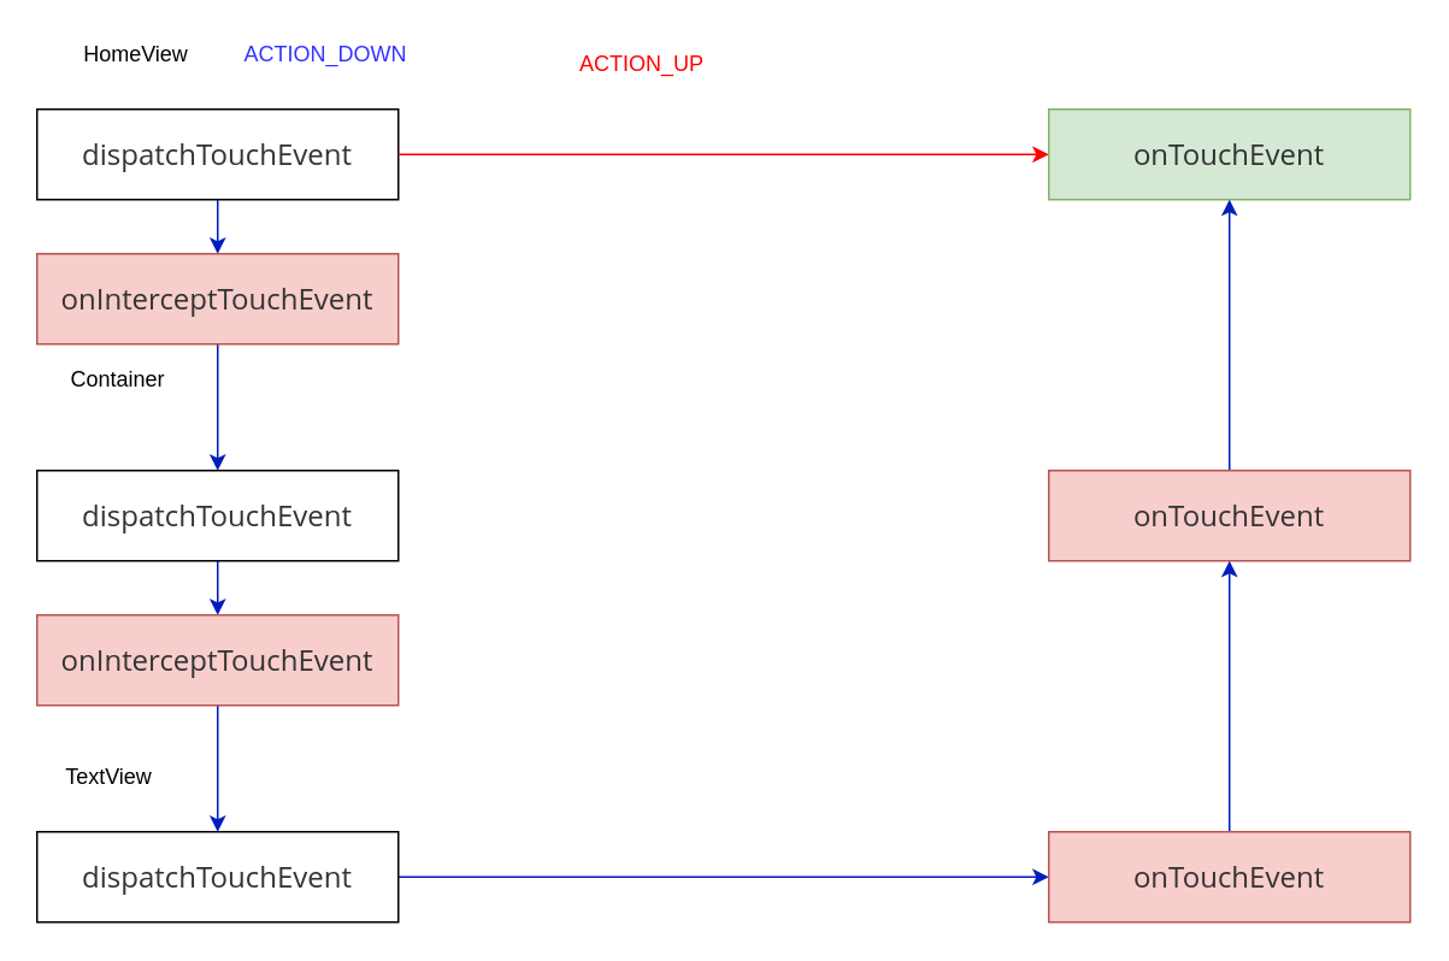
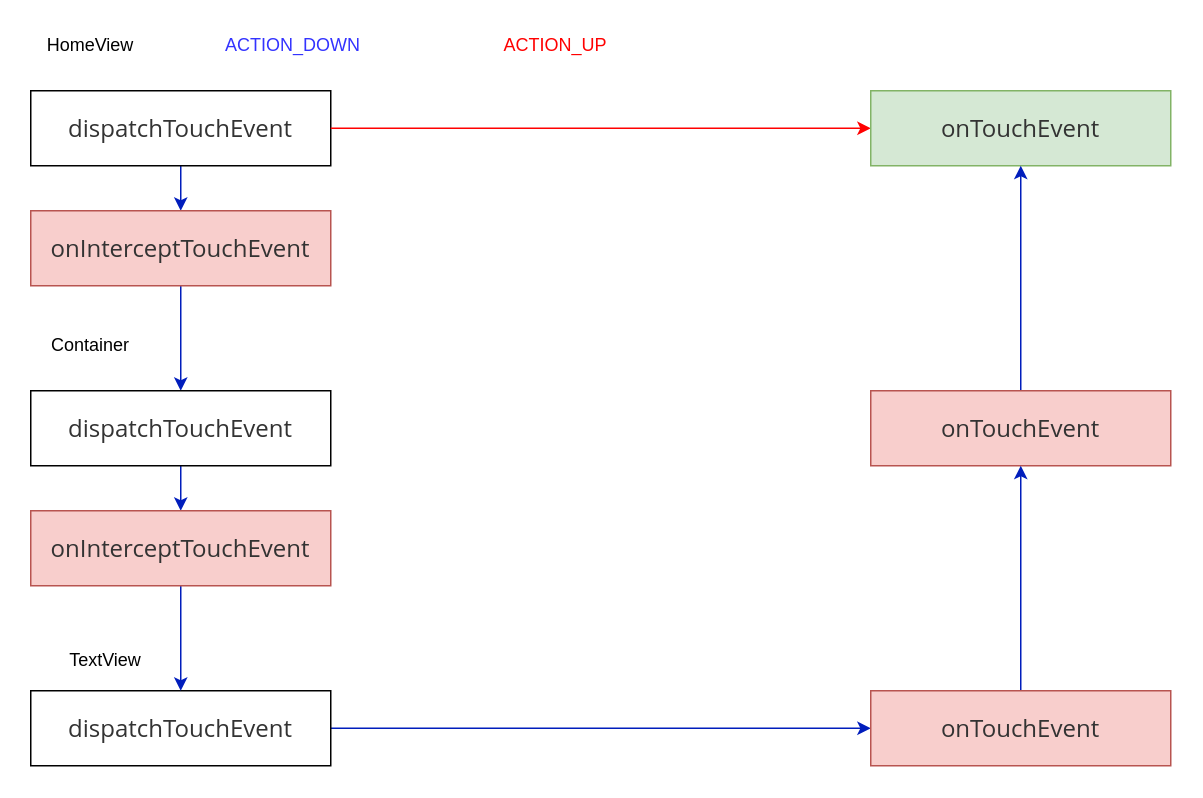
- <mxCell id="16" value="HomeView" style="text;html=1;strokeColor=none;fillColor=none;align=center;verticalAlign=middle;whiteSpace=wrap;rounded=0;" parent="1" vertex="1"><mxGeometry x="35" y="20" width="80" height="20" as="geometry" /></mxCell>
+ <mxCell id="16" value="HomeView" style="text;html=1;strokeColor=none;fillColor=none;align=center;verticalAlign=middle;whiteSpace=wrap;rounded=0;" parent="1" vertex="1"><mxGeometry x="20" y="20" width="80" height="20" as="geometry" /></mxCell>
- <mxCell id="19" value="ACTION_DOWN" style="text;html=1;strokeColor=none;fillColor=none;align=center;verticalAlign=middle;whiteSpace=wrap;rounded=0;fontColor=#3333FF;" parent="1" vertex="1"><mxGeometry x="140" y="20" width="80" height="20" as="geometry" /></mxCell>
+ <mxCell id="19" value="ACTION_DOWN" style="text;html=1;strokeColor=none;fillColor=none;align=center;verticalAlign=middle;whiteSpace=wrap;rounded=0;fontColor=#3333FF;" parent="1" vertex="1"><mxGeometry x="155" y="20" width="80" height="20" as="geometry" /></mxCell>
- <mxCell id="20" value="ACTION_UP" style="text;html=1;strokeColor=none;fillColor=none;align=center;verticalAlign=middle;whiteSpace=wrap;rounded=0;fontColor=#FF0000;" parent="1" vertex="1"><mxGeometry x="315" y="25" width="80" height="20" as="geometry" /></mxCell>
+ <mxCell id="20" value="ACTION_UP" style="text;html=1;strokeColor=none;fillColor=none;align=center;verticalAlign=middle;whiteSpace=wrap;rounded=0;fontColor=#FF0000;" parent="1" vertex="1"><mxGeometry x="330" y="20" width="80" height="20" as="geometry" /></mxCell>
- <mxCell id="17" value="Container" style="text;html=1;strokeColor=none;fillColor=none;align=center;verticalAlign=middle;whiteSpace=wrap;rounded=0;" parent="1" vertex="1"><mxGeometry x="25" y="200" width="80" height="20" as="geometry" /></mxCell>
+ <mxCell id="17" value="Container" style="text;html=1;strokeColor=none;fillColor=none;align=center;verticalAlign=middle;whiteSpace=wrap;rounded=0;" parent="1" vertex="1"><mxGeometry x="20" y="220" width="80" height="20" as="geometry" /></mxCell>
- <mxCell id="18" value="TextView" style="text;html=1;strokeColor=none;fillColor=none;align=center;verticalAlign=middle;whiteSpace=wrap;rounded=0;" parent="1" vertex="1"><mxGeometry x="20" y="420" width="80" height="20" as="geometry" /></mxCell>
+ <mxCell id="18" value="TextView" style="text;html=1;strokeColor=none;fillColor=none;align=center;verticalAlign=middle;whiteSpace=wrap;rounded=0;" parent="1" vertex="1"><mxGeometry x="30" y="430" width="80" height="20" as="geometry" /></mxCell>
